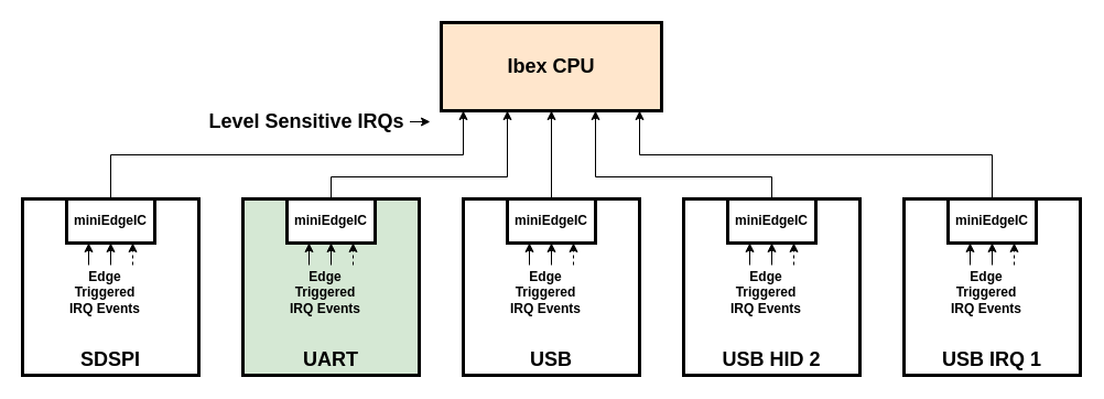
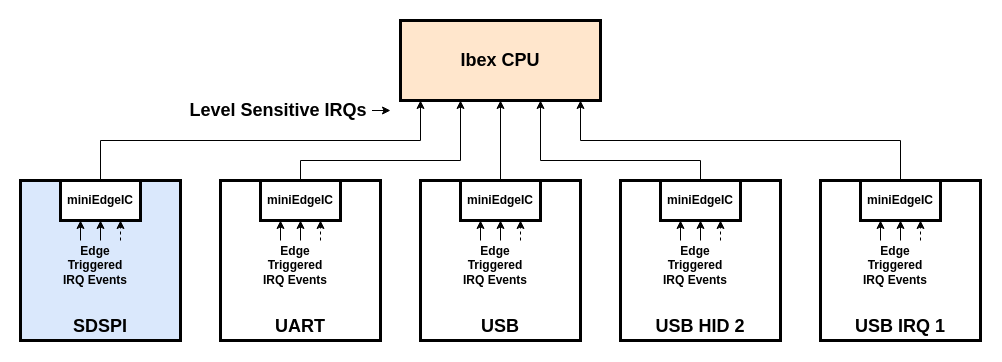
- <mxCell id="2" value="SDSPI" style="rounded=0;whiteSpace=wrap;html=1;verticalAlign=bottom;fontSize=18;fontStyle=1;strokeWidth=3;" vertex="1" parent="1"><mxGeometry x="20" y="180" width="160" height="160" as="geometry" /></mxCell>
+ <mxCell id="2" value="SDSPI" style="rounded=0;whiteSpace=wrap;html=1;verticalAlign=bottom;fontSize=18;fontStyle=1;strokeWidth=3;fillColor=#dae8fc;" vertex="1" parent="1"><mxGeometry x="20" y="180" width="160" height="160" as="geometry" /></mxCell>
- <mxCell id="3" value="UART" style="rounded=0;whiteSpace=wrap;html=1;verticalAlign=bottom;fontSize=18;fontStyle=1;strokeWidth=3;fillColor=#d5e8d4;" vertex="1" parent="1"><mxGeometry x="220" y="180" width="160" height="160" as="geometry" /></mxCell>
+ <mxCell id="3" value="UART" style="rounded=0;whiteSpace=wrap;html=1;verticalAlign=bottom;fontSize=18;fontStyle=1;strokeWidth=3;" vertex="1" parent="1"><mxGeometry x="220" y="180" width="160" height="160" as="geometry" /></mxCell>
